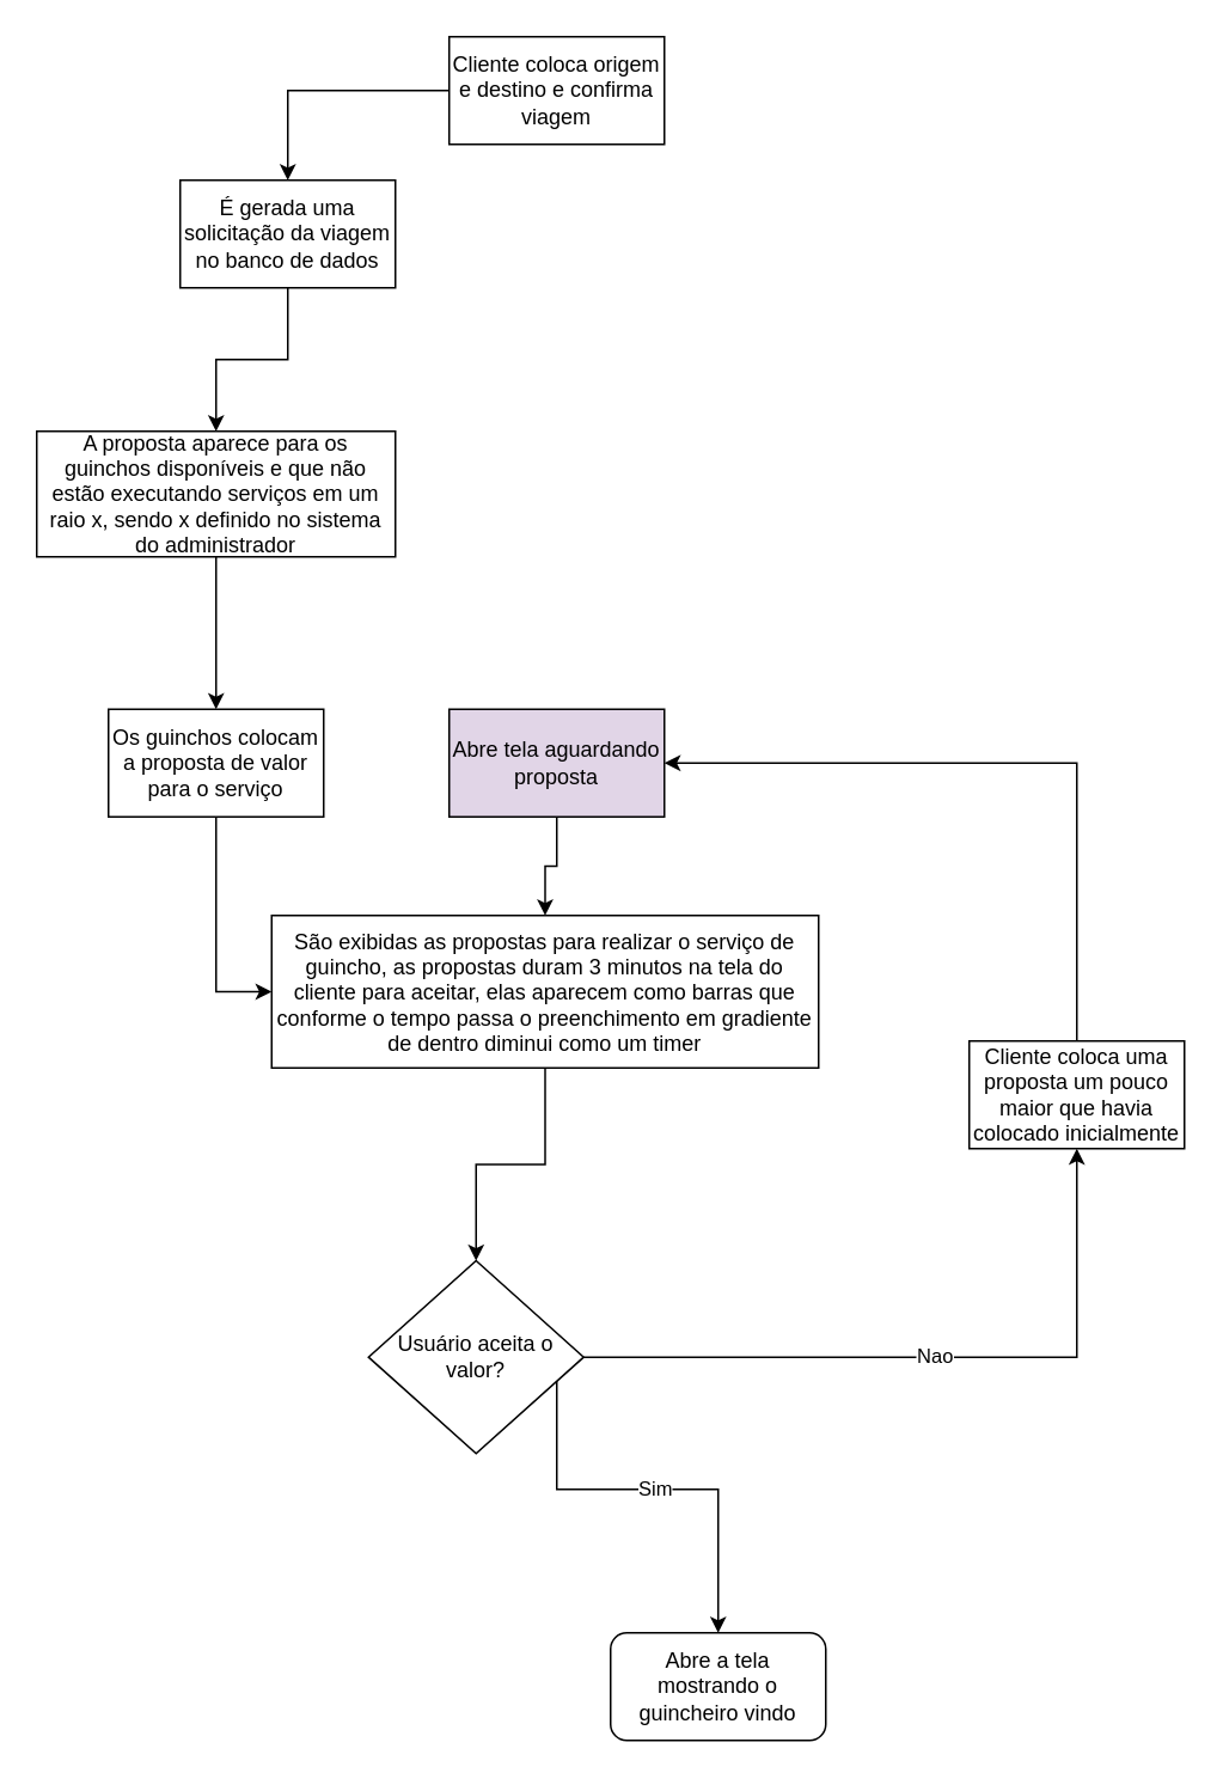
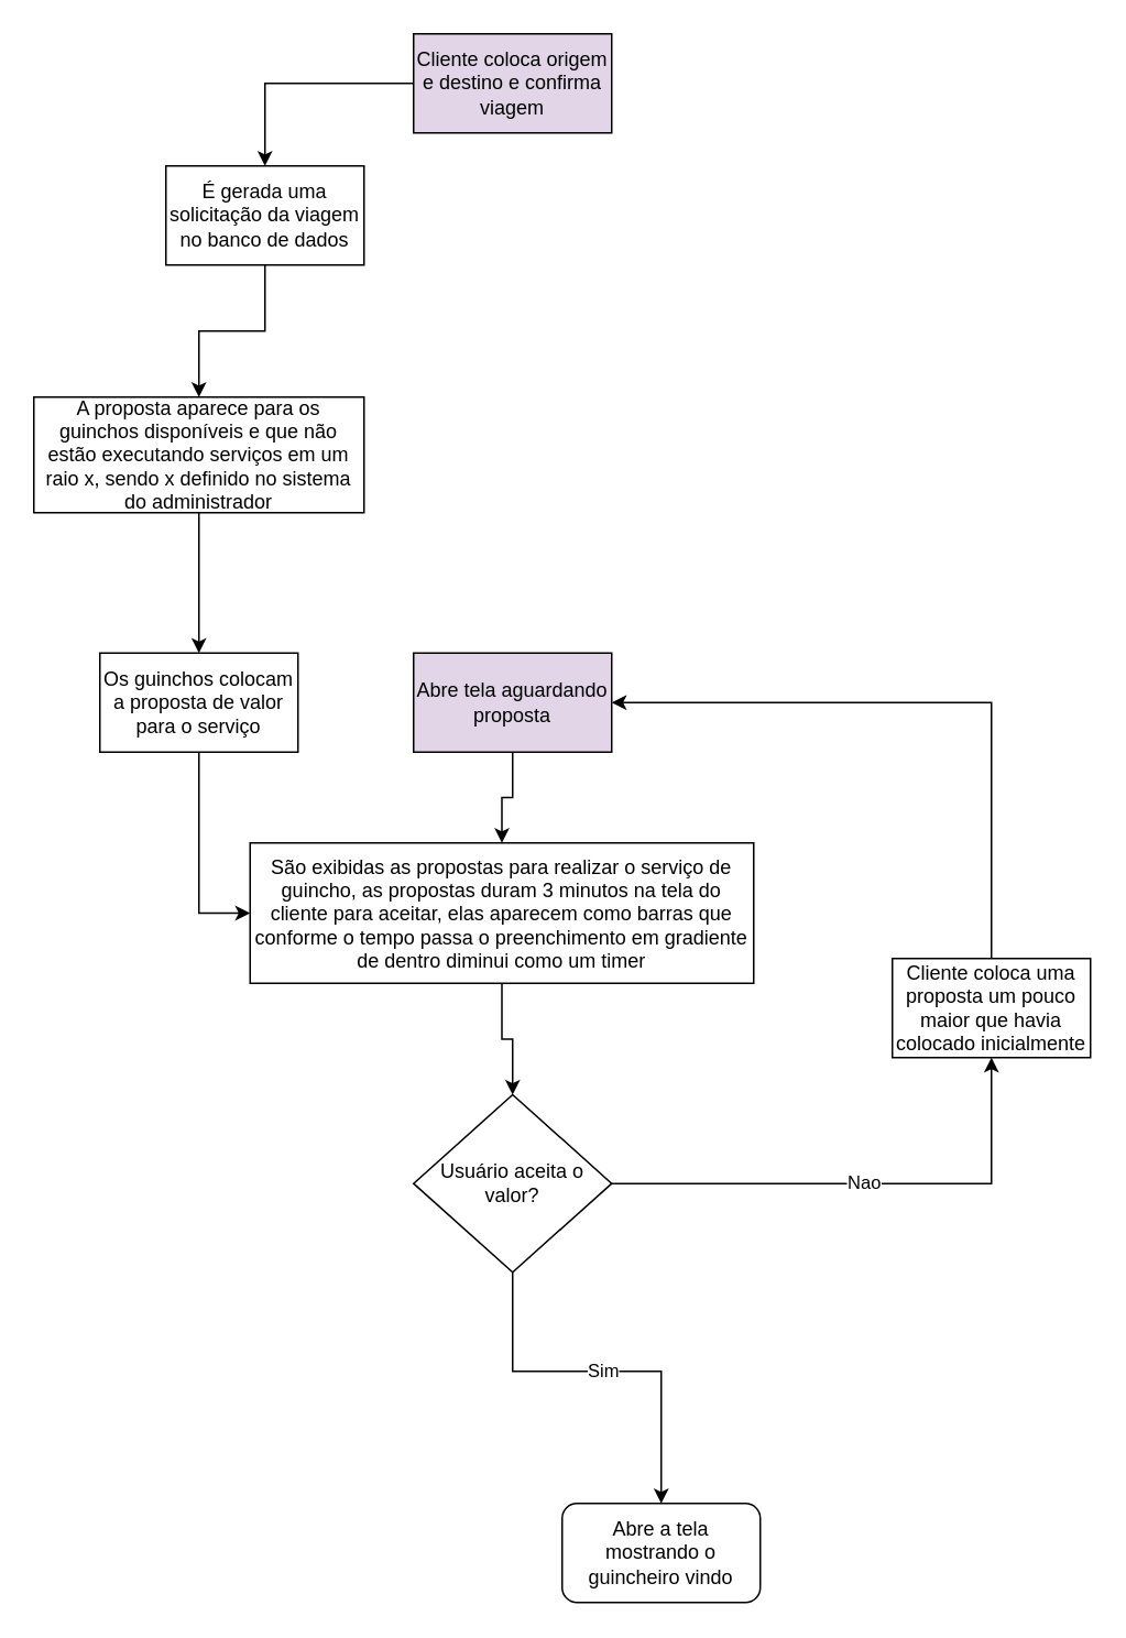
- <mxCell id="3" value="Cliente coloca origem e destino e confirma viagem" style="whiteSpace=wrap;html=1;rotation=0;" vertex="1" parent="1"><mxGeometry x="250" y="20" width="120" height="60" as="geometry" /></mxCell>
+ <mxCell id="3" value="Cliente coloca origem e destino e confirma viagem" style="whiteSpace=wrap;html=1;rotation=0;fillColor=#e1d5e7;" vertex="1" parent="1"><mxGeometry x="250" y="20" width="120" height="60" as="geometry" /></mxCell>
- <mxCell id="16" value="Usuário aceita o valor?" style="rhombus;whiteSpace=wrap;html=1;" vertex="1" parent="1"><mxGeometry x="205" y="702.5" width="120" height="107.5" as="geometry" /></mxCell>
+ <mxCell id="16" value="Usuário aceita o valor?" style="rhombus;whiteSpace=wrap;html=1;" vertex="1" parent="1"><mxGeometry x="250" y="662.5" width="120" height="107.5" as="geometry" /></mxCell>
